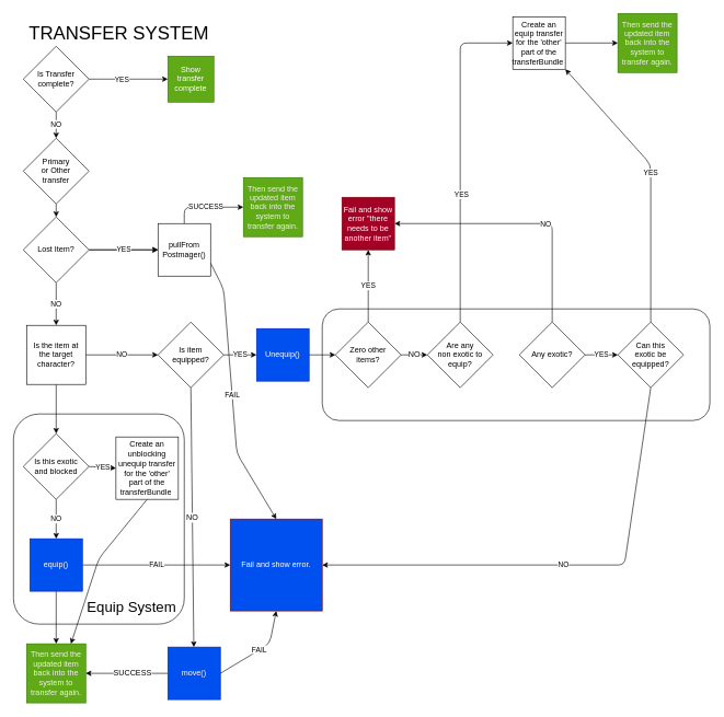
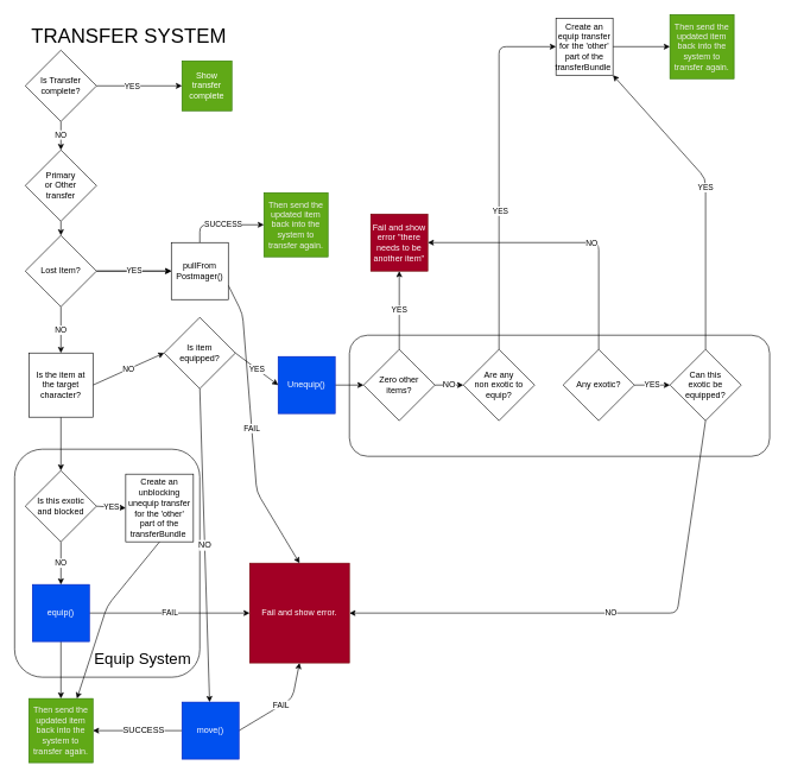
- <mxCell id="12" value="Is item &lt;br&gt;equipped?" style="rhombus;whiteSpace=wrap;html=1;" parent="1" vertex="1"><mxGeometry x="240" y="490" width="100" height="100" as="geometry" /></mxCell>
+ <mxCell id="12" value="Is item &lt;br&gt;equipped?" style="rhombus;whiteSpace=wrap;html=1;" parent="1" vertex="1"><mxGeometry x="230" y="445" width="100" height="100" as="geometry" /></mxCell>
- <mxCell id="44" value="Fail and show error." style="whiteSpace=wrap;html=1;aspect=fixed;fillColor=#0050ef;fontColor=#ffffff;strokeColor=#6F0000;" parent="1" vertex="1"><mxGeometry x="350" y="790" width="140" height="140" as="geometry" /></mxCell>
+ <mxCell id="44" value="Fail and show error." style="whiteSpace=wrap;html=1;aspect=fixed;fillColor=#a20025;fontColor=#ffffff;strokeColor=#6F0000;" parent="1" vertex="1"><mxGeometry x="350" y="790" width="140" height="140" as="geometry" /></mxCell>
